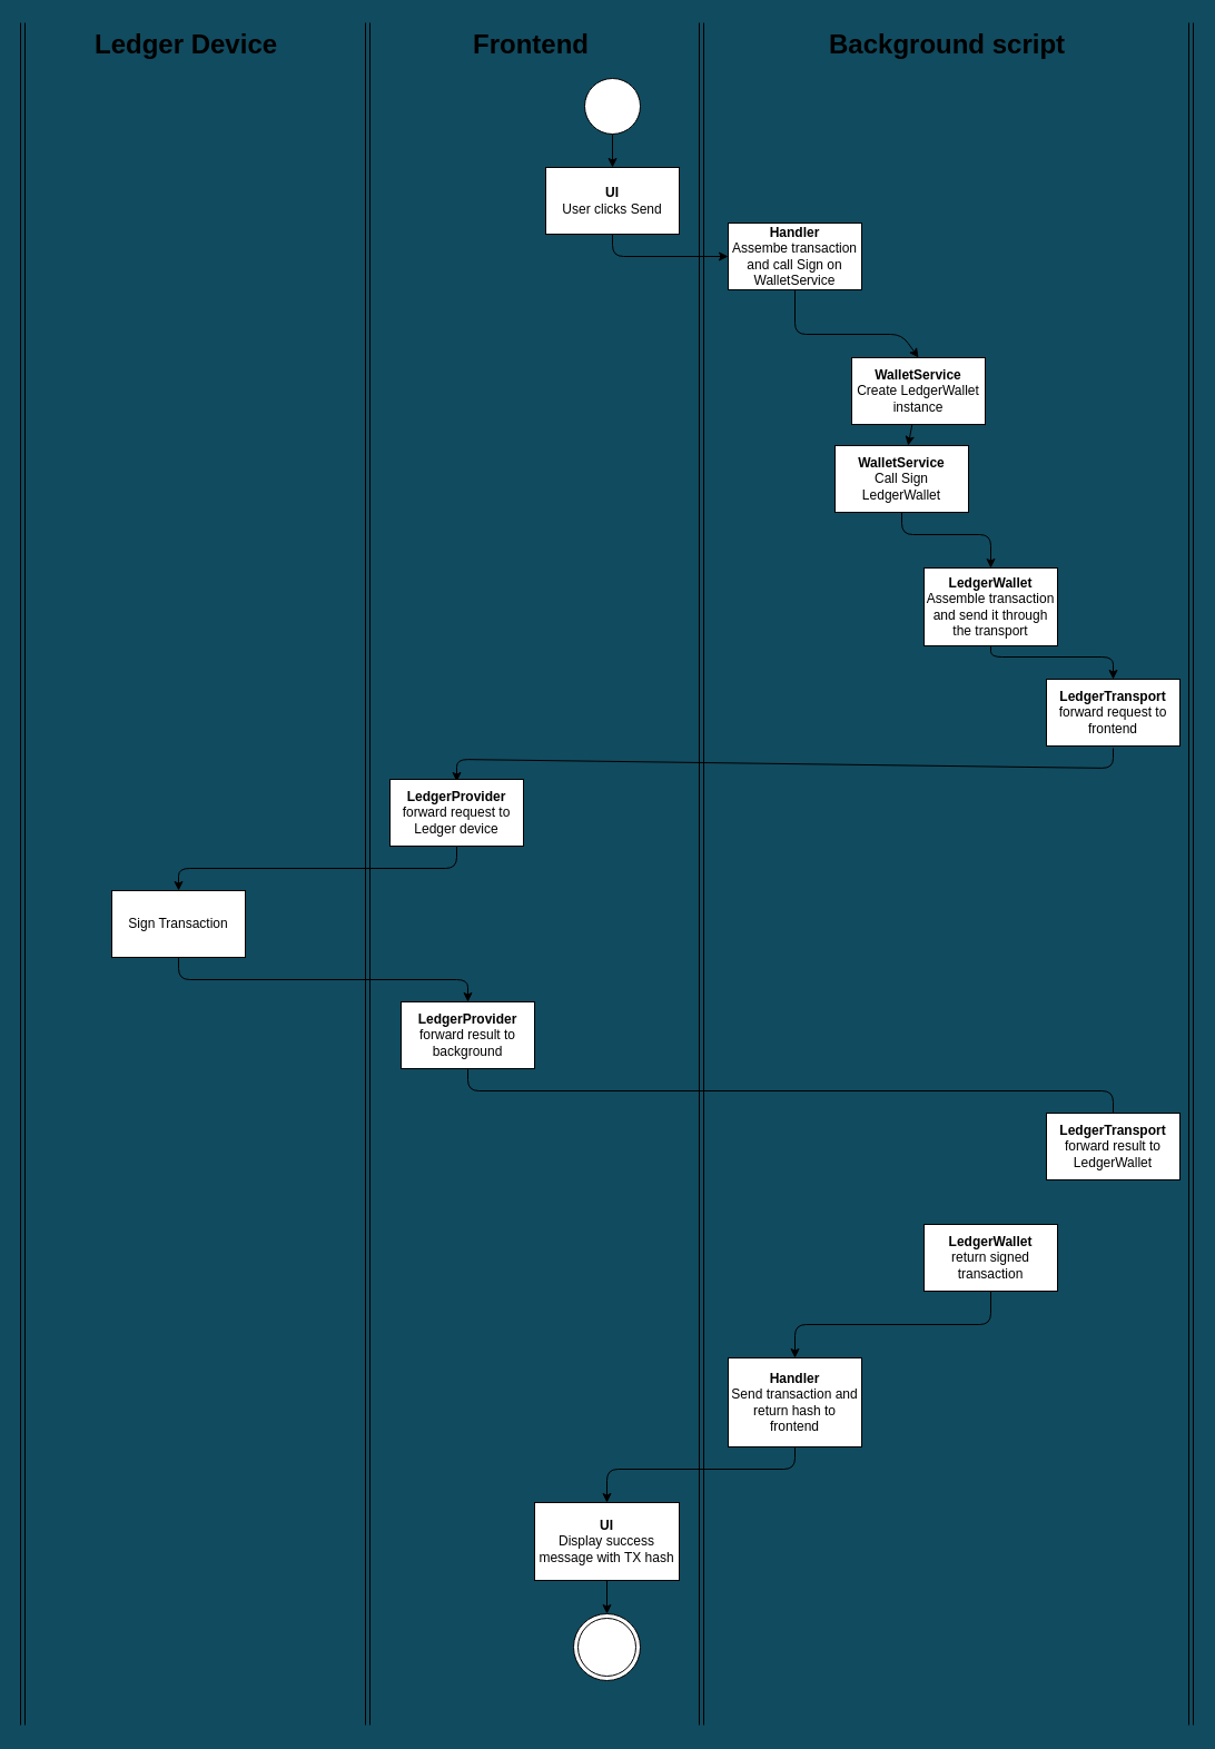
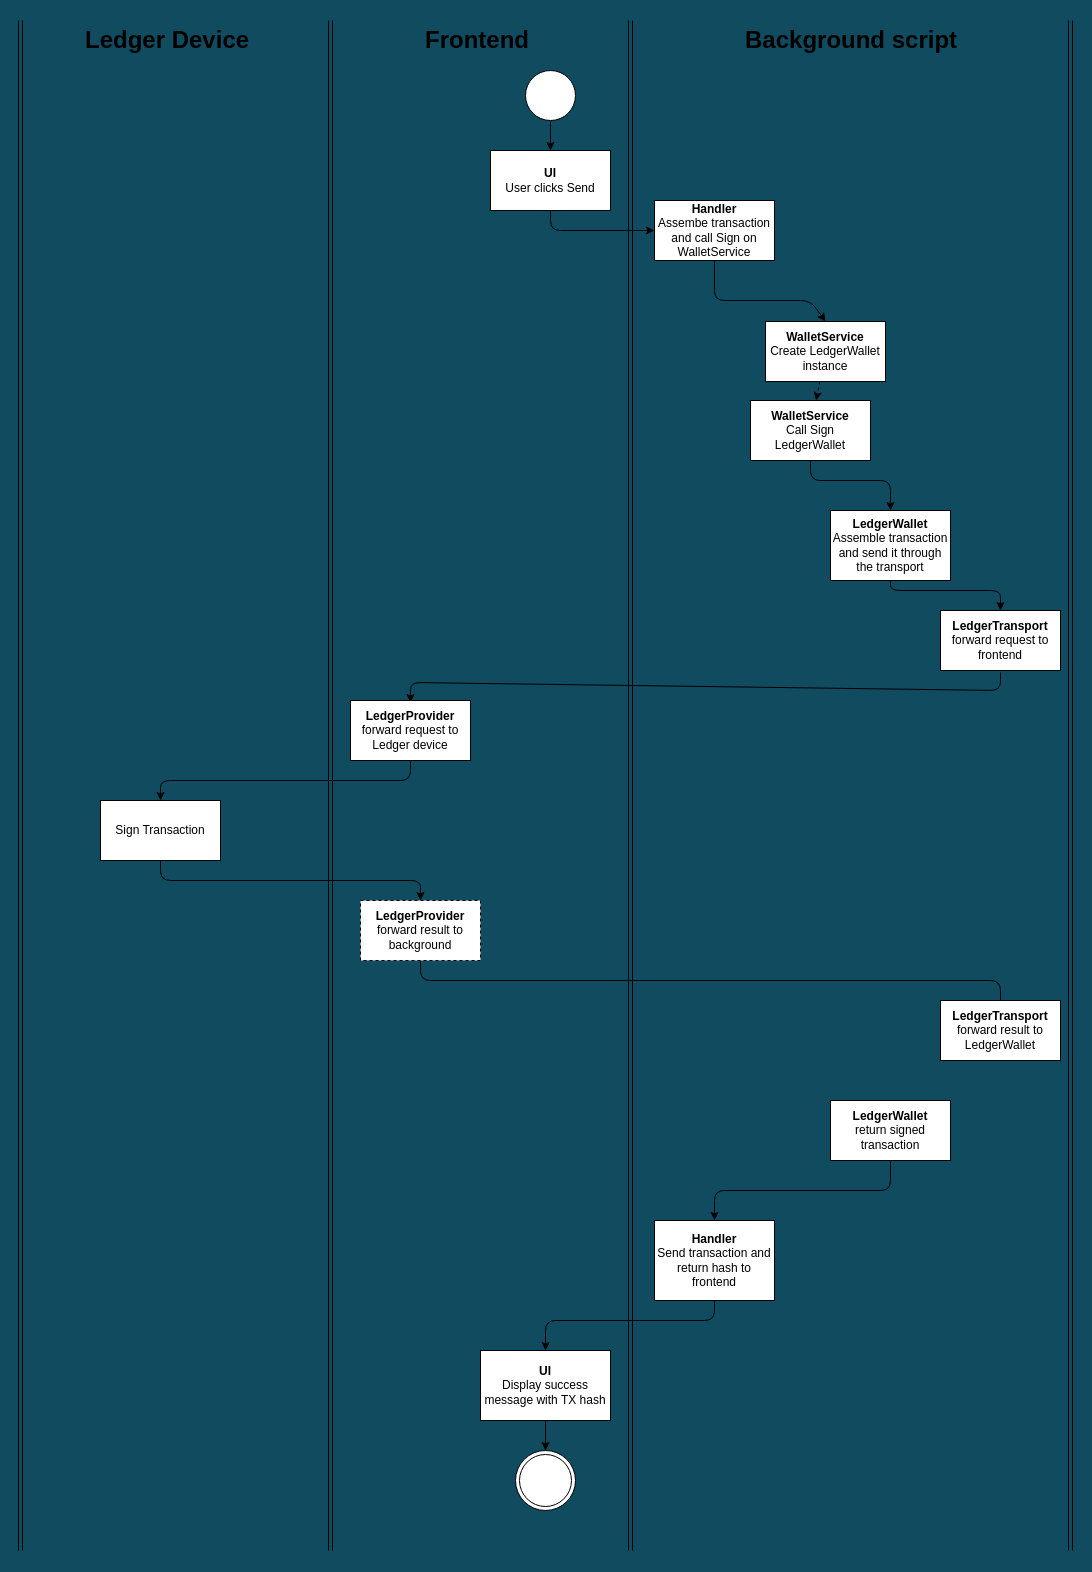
- <mxCell id="11" value="" style="edgeStyle=none;html=1;" edge="1" parent="1" source="12" target="14"><mxGeometry relative="1" as="geometry" /></mxCell>
+ <mxCell id="11" value="" style="edgeStyle=none;html=1;dashed=1;" edge="1" parent="1" source="12" target="14"><mxGeometry relative="1" as="geometry" /></mxCell>
- <mxCell id="22" value="&lt;b&gt;LedgerProvider&lt;/b&gt;&lt;br&gt;forward result to background" style="whiteSpace=wrap;html=1;rounded=0;" vertex="1" parent="1"><mxGeometry y="900" width="120" height="60" as="geometry" x="360" /></mxCell>
+ <mxCell id="22" value="&lt;b&gt;LedgerProvider&lt;/b&gt;&lt;br&gt;forward result to background" style="whiteSpace=wrap;html=1;rounded=0;dashed=1;" vertex="1" parent="1"><mxGeometry y="900" width="120" height="60" as="geometry" x="360" /></mxCell>
